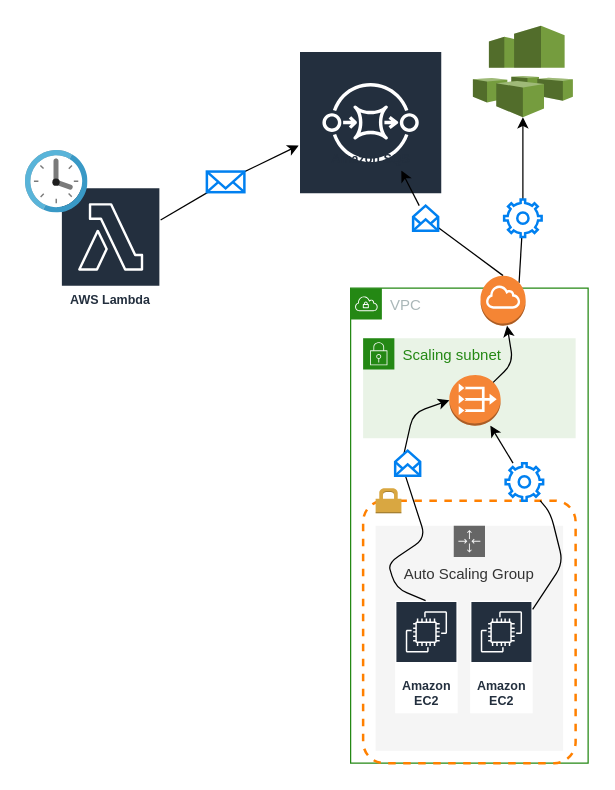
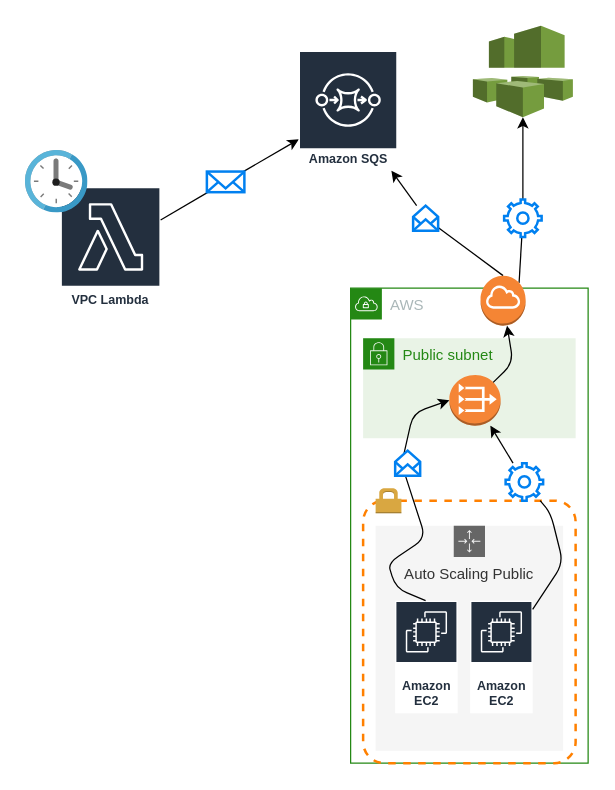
- <mxCell id="17" value="Amazon SQS" style="sketch=0;outlineConnect=0;fontColor=#232F3E;gradientColor=none;strokeColor=#ffffff;fillColor=#232F3E;dashed=0;verticalLabelPosition=middle;verticalAlign=bottom;align=center;html=1;whiteSpace=wrap;fontSize=10;fontStyle=1;spacing=3;shape=mxgraph.aws4.productIcon;prIcon=mxgraph.aws4.sqs;" parent="1" vertex="1"><mxGeometry x="238.5" y="40" width="115" height="96" as="geometry" /></mxCell>
+ <mxCell id="17" value="Amazon SQS" style="sketch=0;outlineConnect=0;fontColor=#232F3E;gradientColor=none;strokeColor=#ffffff;fillColor=#232F3E;dashed=0;verticalLabelPosition=middle;verticalAlign=bottom;align=center;html=1;whiteSpace=wrap;fontSize=10;fontStyle=1;spacing=3;shape=mxgraph.aws4.productIcon;prIcon=mxgraph.aws4.sqs;" parent="1" vertex="1"><mxGeometry x="238.5" y="40" width="79" height="96" as="geometry" /></mxCell>
- <mxCell id="18" value="AWS Lambda" style="sketch=0;outlineConnect=0;fontColor=#232F3E;gradientColor=none;strokeColor=#ffffff;fillColor=#232F3E;dashed=0;verticalLabelPosition=middle;verticalAlign=bottom;align=center;html=1;whiteSpace=wrap;fontSize=10;fontStyle=1;spacing=3;shape=mxgraph.aws4.productIcon;prIcon=mxgraph.aws4.lambda;" parent="1" vertex="1"><mxGeometry x="48" y="149" width="80" height="100" as="geometry" /></mxCell>
+ <mxCell id="18" value="VPC Lambda" style="sketch=0;outlineConnect=0;fontColor=#232F3E;gradientColor=none;strokeColor=#ffffff;fillColor=#232F3E;dashed=0;verticalLabelPosition=middle;verticalAlign=bottom;align=center;html=1;whiteSpace=wrap;fontSize=10;fontStyle=1;spacing=3;shape=mxgraph.aws4.productIcon;prIcon=mxgraph.aws4.lambda;" parent="1" vertex="1"><mxGeometry x="48" y="149" width="80" height="100" as="geometry" /></mxCell>
- <mxCell id="2" value="VPC" style="points=[[0,0],[0.25,0],[0.5,0],[0.75,0],[1,0],[1,0.25],[1,0.5],[1,0.75],[1,1],[0.75,1],[0.5,1],[0.25,1],[0,1],[0,0.75],[0,0.5],[0,0.25]];outlineConnect=0;gradientColor=none;html=1;whiteSpace=wrap;fontSize=12;fontStyle=0;container=1;pointerEvents=0;collapsible=0;recursiveResize=0;shape=mxgraph.aws4.group;grIcon=mxgraph.aws4.group_vpc;strokeColor=#248814;fillColor=none;verticalAlign=top;align=left;spacingLeft=30;fontColor=#AAB7B8;dashed=0;" parent="1" vertex="1"><mxGeometry x="280" y="230" width="190" height="380" as="geometry" /></mxCell>
+ <mxCell id="2" value="AWS" style="points=[[0,0],[0.25,0],[0.5,0],[0.75,0],[1,0],[1,0.25],[1,0.5],[1,0.75],[1,1],[0.75,1],[0.5,1],[0.25,1],[0,1],[0,0.75],[0,0.5],[0,0.25]];outlineConnect=0;gradientColor=none;html=1;whiteSpace=wrap;fontSize=12;fontStyle=0;container=1;pointerEvents=0;collapsible=0;recursiveResize=0;shape=mxgraph.aws4.group;grIcon=mxgraph.aws4.group_vpc;strokeColor=#248814;fillColor=none;verticalAlign=top;align=left;spacingLeft=30;fontColor=#AAB7B8;dashed=0;" parent="1" vertex="1"><mxGeometry x="280" y="230" width="190" height="380" as="geometry" /></mxCell>
- <mxCell id="3" value="Scaling subnet" style="points=[[0,0],[0.25,0],[0.5,0],[0.75,0],[1,0],[1,0.25],[1,0.5],[1,0.75],[1,1],[0.75,1],[0.5,1],[0.25,1],[0,1],[0,0.75],[0,0.5],[0,0.25]];outlineConnect=0;gradientColor=none;html=1;whiteSpace=wrap;fontSize=12;fontStyle=0;container=1;pointerEvents=0;collapsible=0;recursiveResize=0;shape=mxgraph.aws4.group;grIcon=mxgraph.aws4.group_security_group;grStroke=0;strokeColor=#248814;fillColor=#E9F3E6;verticalAlign=top;align=left;spacingLeft=30;fontColor=#248814;dashed=0;" vertex="1" parent="2"><mxGeometry x="10" y="40" width="170" height="80" as="geometry" /></mxCell>
+ <mxCell id="3" value="Public subnet" style="points=[[0,0],[0.25,0],[0.5,0],[0.75,0],[1,0],[1,0.25],[1,0.5],[1,0.75],[1,1],[0.75,1],[0.5,1],[0.25,1],[0,1],[0,0.75],[0,0.5],[0,0.25]];outlineConnect=0;gradientColor=none;html=1;whiteSpace=wrap;fontSize=12;fontStyle=0;container=1;pointerEvents=0;collapsible=0;recursiveResize=0;shape=mxgraph.aws4.group;grIcon=mxgraph.aws4.group_security_group;grStroke=0;strokeColor=#248814;fillColor=#E9F3E6;verticalAlign=top;align=left;spacingLeft=30;fontColor=#248814;dashed=0;" vertex="1" parent="2"><mxGeometry x="10" y="40" width="170" height="80" as="geometry" /></mxCell>
- <mxCell id="5" value="Auto Scaling Group" style="sketch=0;outlineConnect=0;html=1;whiteSpace=wrap;fontSize=12;fontStyle=0;shape=mxgraph.aws4.groupCenter;grIcon=mxgraph.aws4.group_auto_scaling_group;grStroke=0;strokeColor=#666666;fillColor=#f5f5f5;verticalAlign=top;align=center;dashed=0;spacingTop=25;fontColor=#333333;" parent="2" vertex="1"><mxGeometry x="20" y="190" width="150" height="180" as="geometry" /></mxCell>
+ <mxCell id="5" value="Auto Scaling Public" style="sketch=0;outlineConnect=0;html=1;whiteSpace=wrap;fontSize=12;fontStyle=0;shape=mxgraph.aws4.groupCenter;grIcon=mxgraph.aws4.group_auto_scaling_group;grStroke=0;strokeColor=#666666;fillColor=#f5f5f5;verticalAlign=top;align=center;dashed=0;spacingTop=25;fontColor=#333333;" parent="2" vertex="1"><mxGeometry x="20" y="190" width="150" height="180" as="geometry" /></mxCell>
